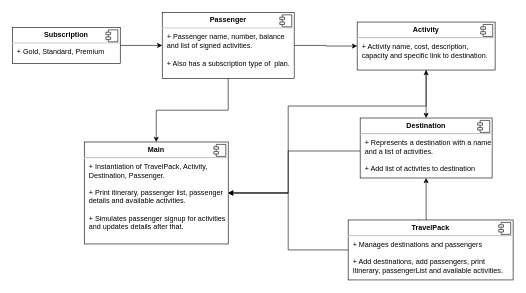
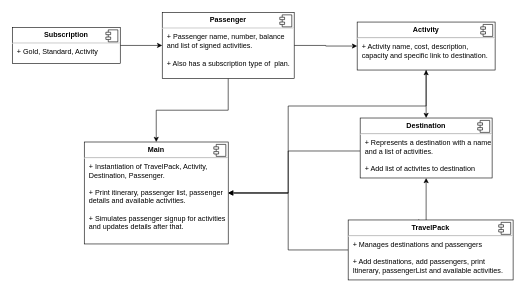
- <mxCell id="7" value="&lt;p style=&quot;margin:0px;margin-top:6px;text-align:center;&quot;&gt;&lt;b&gt;Subscription&lt;/b&gt;&lt;/p&gt;&lt;hr&gt;&lt;p style=&quot;margin:0px;margin-left:8px;&quot;&gt;+ Gold, Standard, Premium&lt;br&gt;&lt;/p&gt;" style="align=left;overflow=fill;html=1;dropTarget=0;whiteSpace=wrap;" vertex="1" parent="1"><mxGeometry x="20" y="45" width="180" height="60" as="geometry" /></mxCell>
+ <mxCell id="7" value="&lt;p style=&quot;margin:0px;margin-top:6px;text-align:center;&quot;&gt;&lt;b&gt;Subscription&lt;/b&gt;&lt;/p&gt;&lt;hr&gt;&lt;p style=&quot;margin:0px;margin-left:8px;&quot;&gt;+ Gold, Standard, Activity&lt;br&gt;&lt;/p&gt;" style="align=left;overflow=fill;html=1;dropTarget=0;whiteSpace=wrap;" vertex="1" parent="1"><mxGeometry x="20" y="45" width="180" height="60" as="geometry" /></mxCell>
